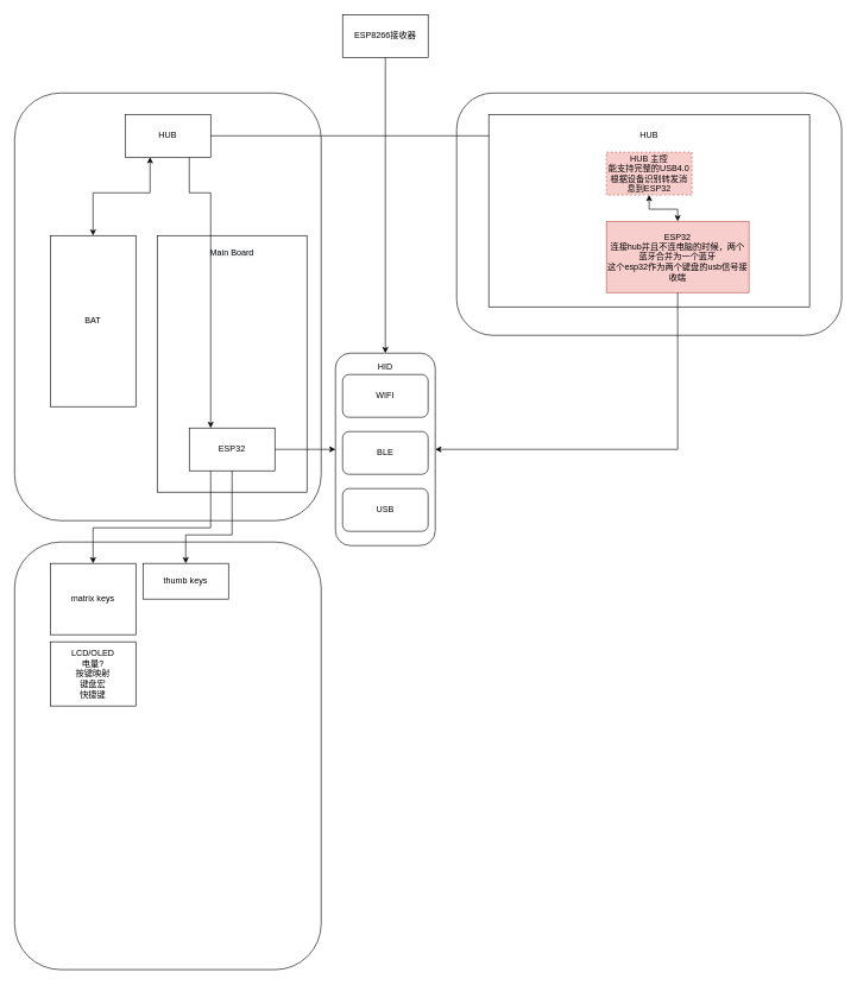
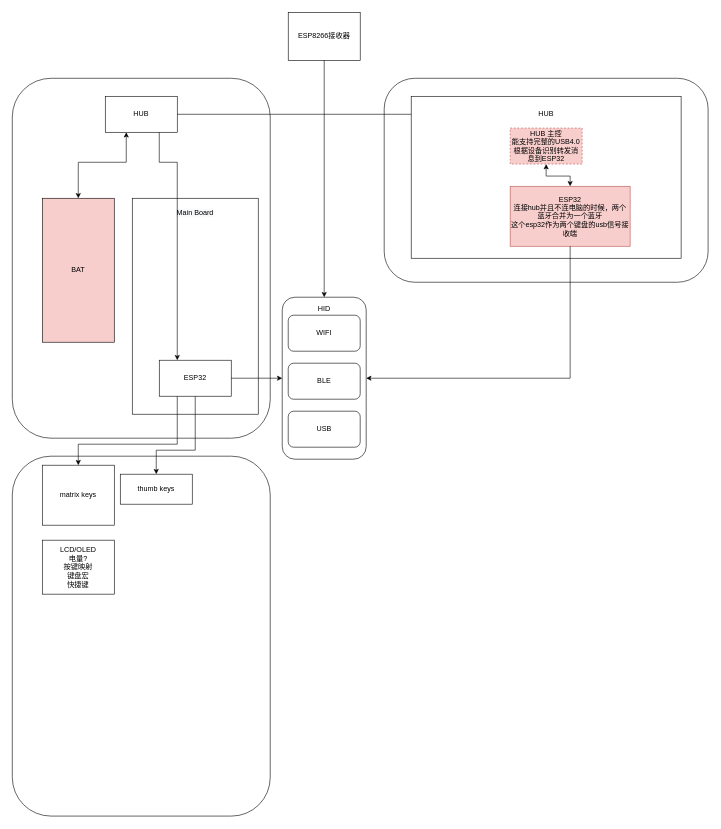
- <mxCell id="32" value="ESP8266接收器" style="rounded=0;whiteSpace=wrap;html=1;" vertex="1" parent="1"><mxGeometry x="480" y="20" width="120" height="60" as="geometry" /></mxCell>
+ <mxCell id="32" value="ESP8266接收器" style="rounded=0;whiteSpace=wrap;html=1;" vertex="1" parent="1"><mxGeometry x="480" y="20" width="120" height="80" as="geometry" /></mxCell>
- <mxCell id="3" value="BAT" style="rounded=0;whiteSpace=wrap;html=1;" parent="1" vertex="1"><mxGeometry x="70" y="330" width="120" height="240" as="geometry" /></mxCell>
+ <mxCell id="3" value="BAT" style="rounded=0;whiteSpace=wrap;html=1;fillColor=#f8cecc;" parent="1" vertex="1"><mxGeometry x="70" y="330" width="120" height="240" as="geometry" /></mxCell>
- <mxCell id="7" value="matrix keys" style="rounded=0;whiteSpace=wrap;html=1;" parent="1" vertex="1"><mxGeometry x="70" y="790" width="120" height="100" as="geometry" /></mxCell>
+ <mxCell id="7" value="matrix keys" style="rounded=0;whiteSpace=wrap;html=1;" parent="1" vertex="1"><mxGeometry x="70" y="775" width="120" height="100" as="geometry" /></mxCell>
